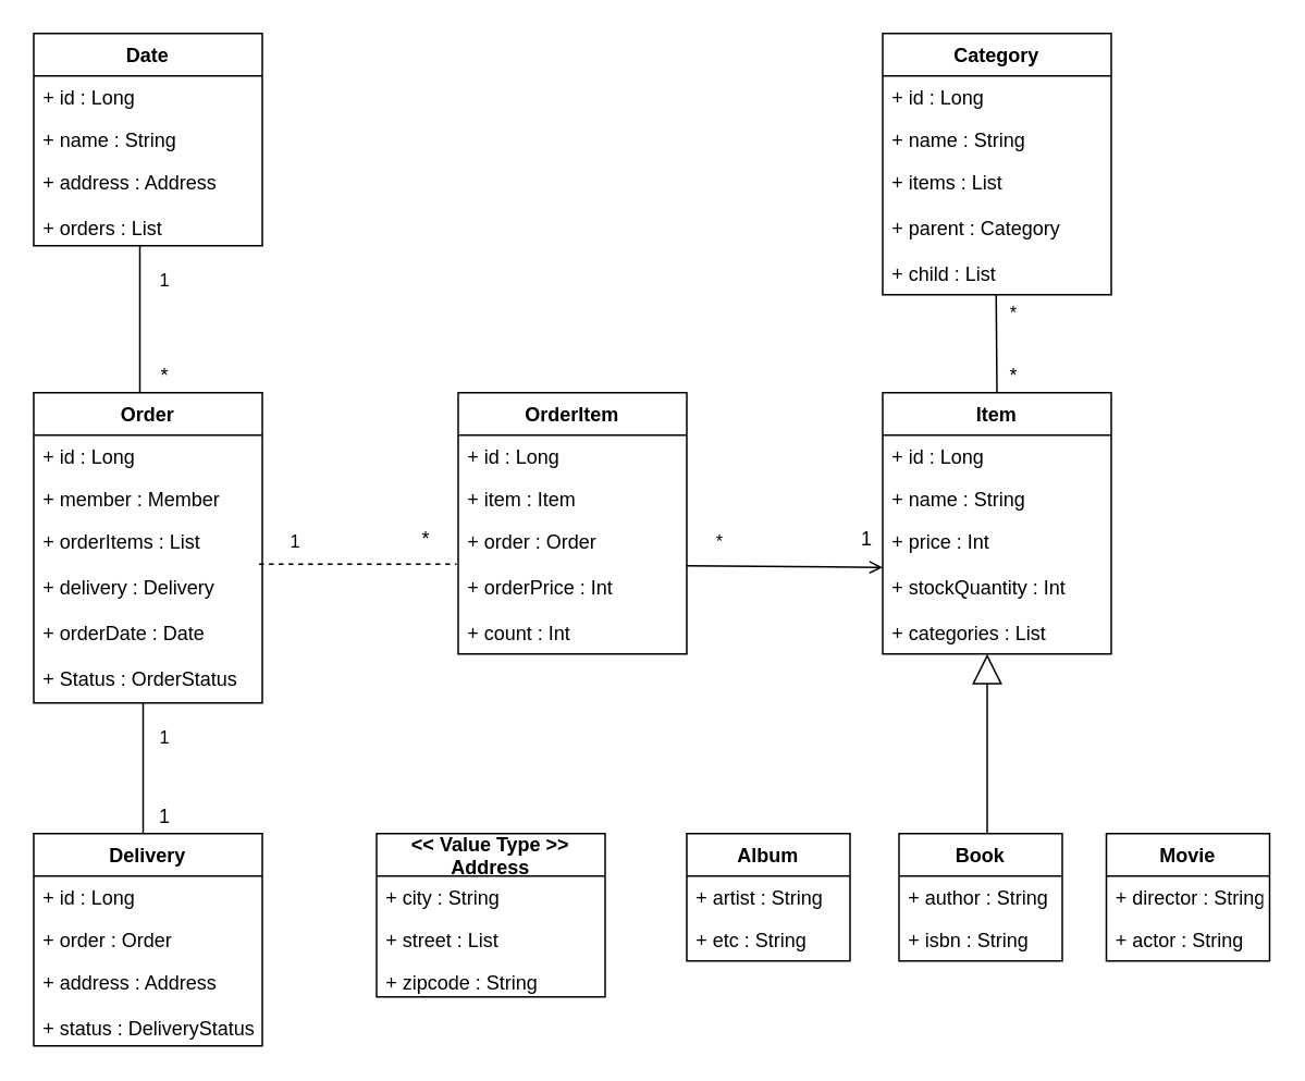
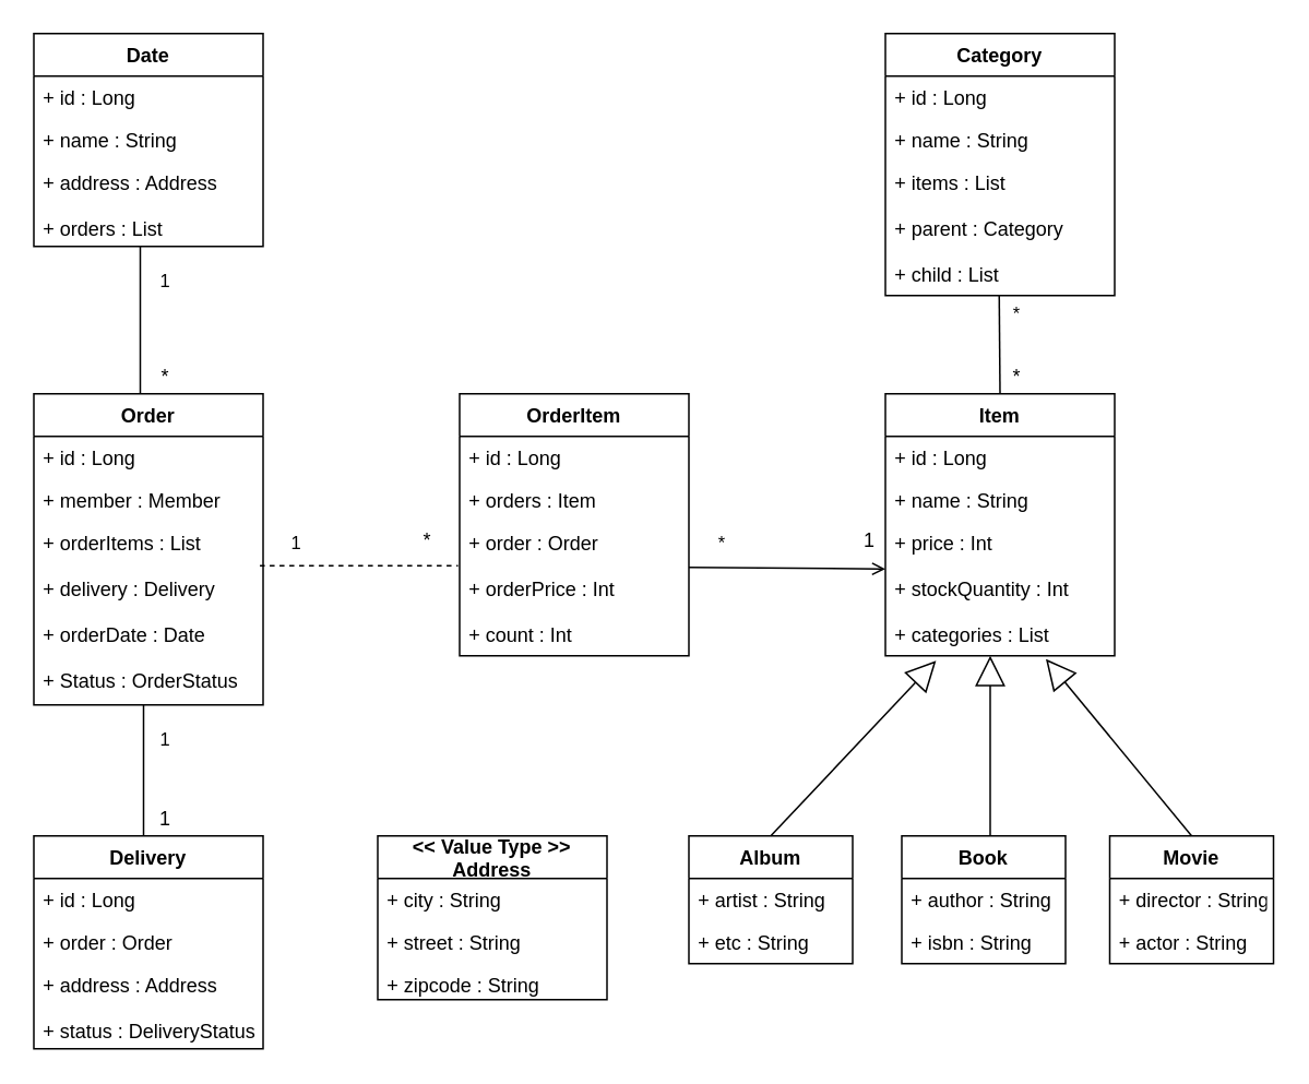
- <mxCell id="12" value="+ item : Item" style="text;strokeColor=none;fillColor=none;align=left;verticalAlign=top;spacingLeft=4;spacingRight=4;overflow=hidden;rotatable=0;points=[[0,0.5],[1,0.5]];portConstraint=eastwest;" vertex="1" parent="10"><mxGeometry y="52" width="140" height="26" as="geometry" /></mxCell>
+ <mxCell id="12" value="+ orders : Item" style="text;strokeColor=none;fillColor=none;align=left;verticalAlign=top;spacingLeft=4;spacingRight=4;overflow=hidden;rotatable=0;points=[[0,0.5],[1,0.5]];portConstraint=eastwest;" vertex="1" parent="10"><mxGeometry y="52" width="140" height="26" as="geometry" /></mxCell>
+ <mxCell id="47" value="" style="endArrow=block;endSize=16;endFill=0;html=1;entryX=0.221;entryY=1.037;entryDx=0;entryDy=0;entryPerimeter=0;exitX=0.5;exitY=0;exitDx=0;exitDy=0;" edge="1" parent="1" source="30" target="17"><mxGeometry x="-0.115" y="48" width="160" relative="1" as="geometry"><mxPoint x="480" y="460" as="sourcePoint" /><mxPoint x="640" y="460" as="targetPoint" /><mxPoint as="offset" /></mxGeometry></mxCell>
+ <mxCell id="49" value="" style="endArrow=block;endSize=16;endFill=0;html=1;exitX=0.5;exitY=0;exitDx=0;exitDy=0;entryX=0.7;entryY=1.024;entryDx=0;entryDy=0;entryPerimeter=0;" edge="1" parent="1" source="36" target="17"><mxGeometry x="-0.115" y="48" width="160" relative="1" as="geometry"><mxPoint x="480" y="520" as="sourcePoint" /><mxPoint x="650" y="400" as="targetPoint" /><mxPoint as="offset" /></mxGeometry></mxCell>
- <mxCell id="28" value="+ street : List" style="text;strokeColor=none;fillColor=none;align=left;verticalAlign=top;spacingLeft=4;spacingRight=4;overflow=hidden;rotatable=0;points=[[0,0.5],[1,0.5]];portConstraint=eastwest;" vertex="1" parent="26"><mxGeometry y="52" width="140" height="26" as="geometry" /></mxCell>
+ <mxCell id="28" value="+ street : String" style="text;strokeColor=none;fillColor=none;align=left;verticalAlign=top;spacingLeft=4;spacingRight=4;overflow=hidden;rotatable=0;points=[[0,0.5],[1,0.5]];portConstraint=eastwest;" vertex="1" parent="26"><mxGeometry y="52" width="140" height="26" as="geometry" /></mxCell>
